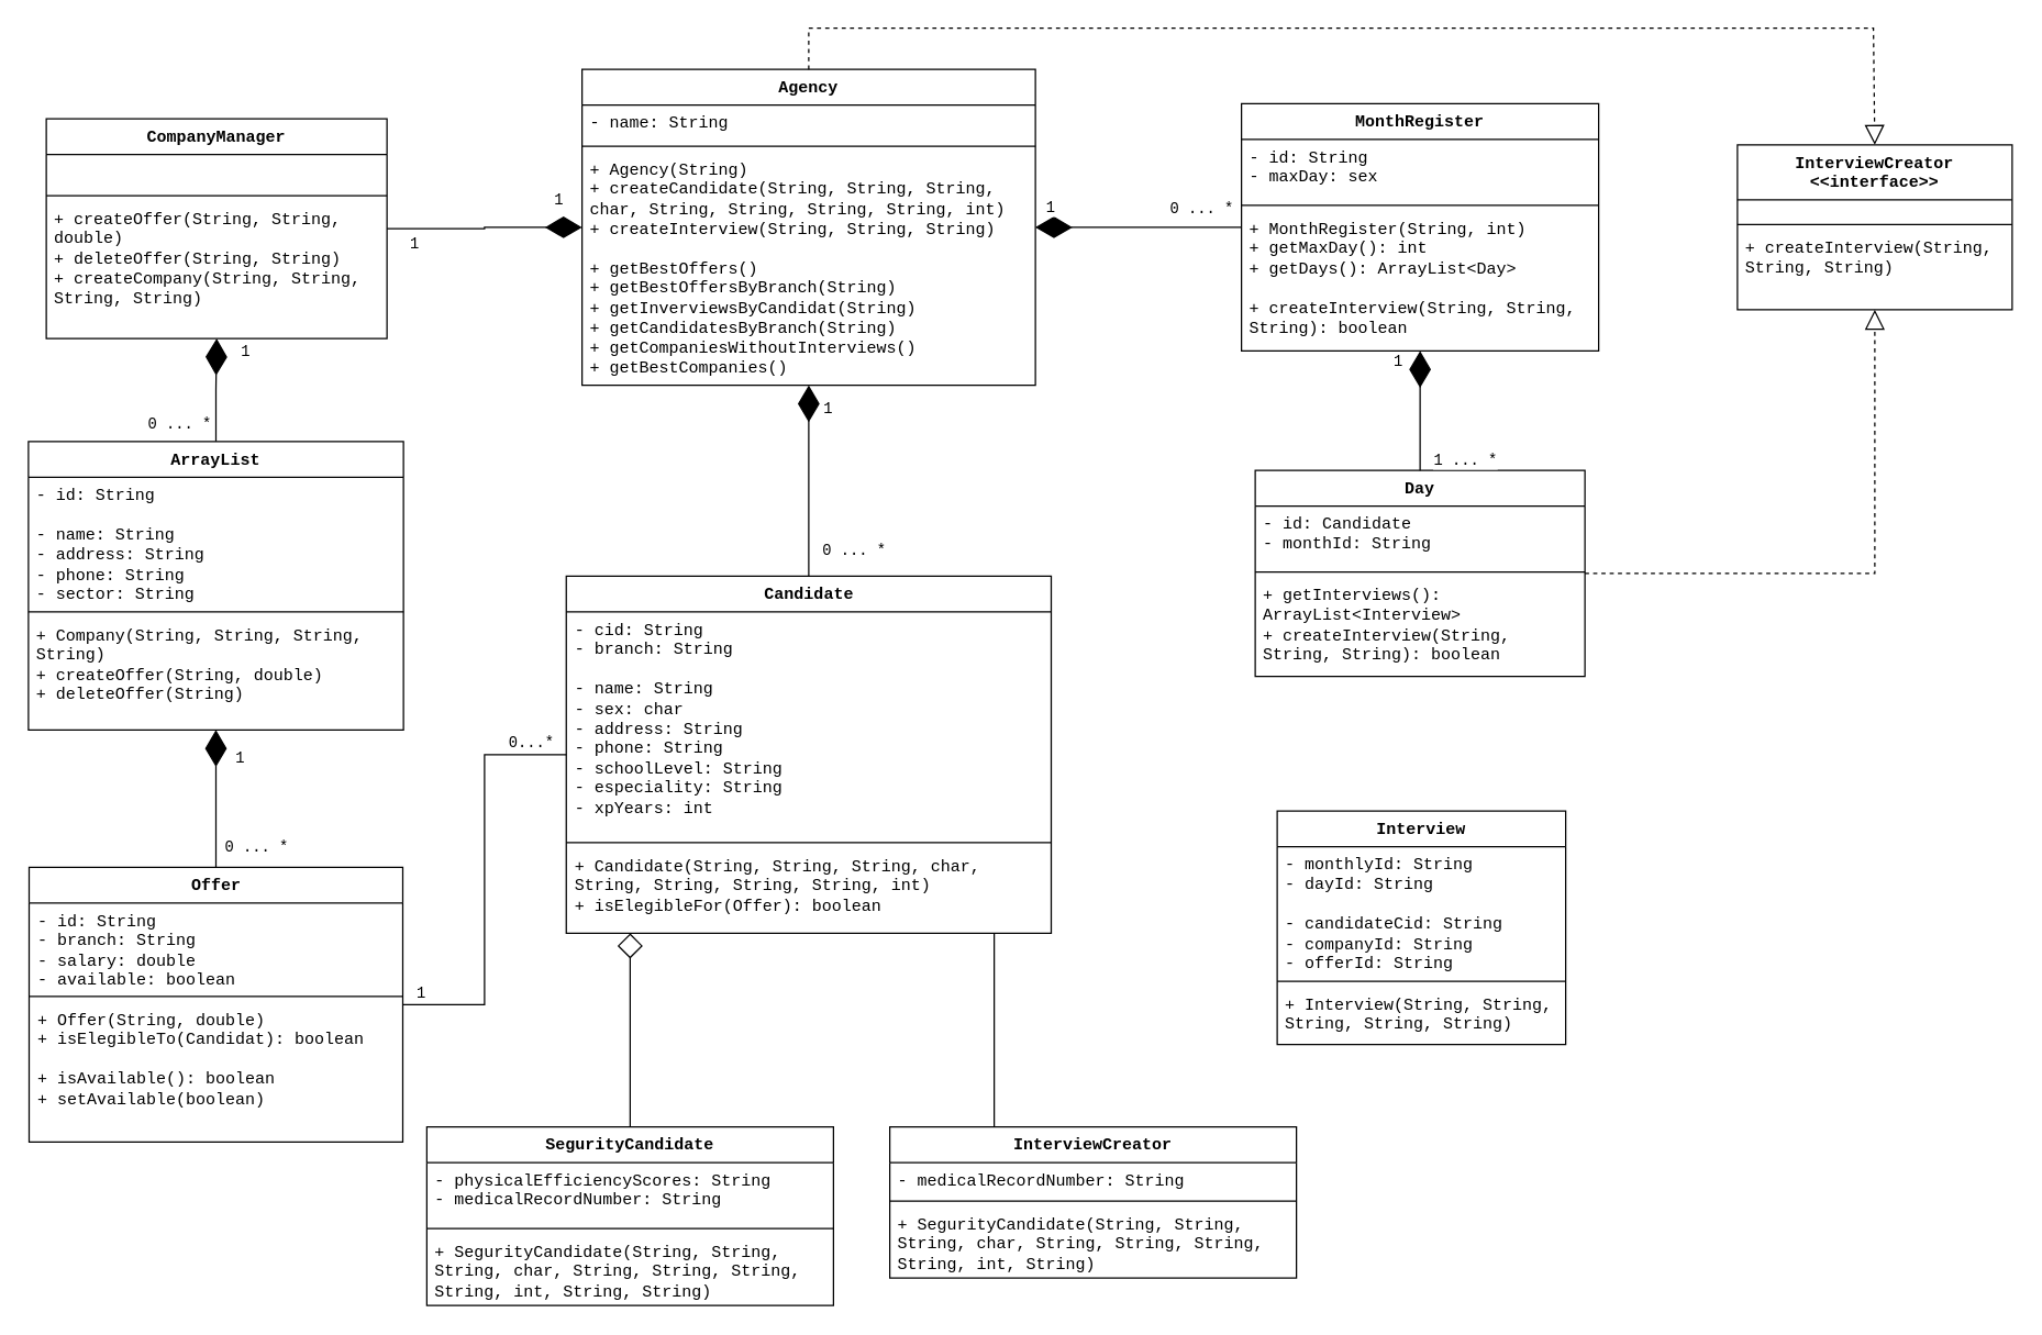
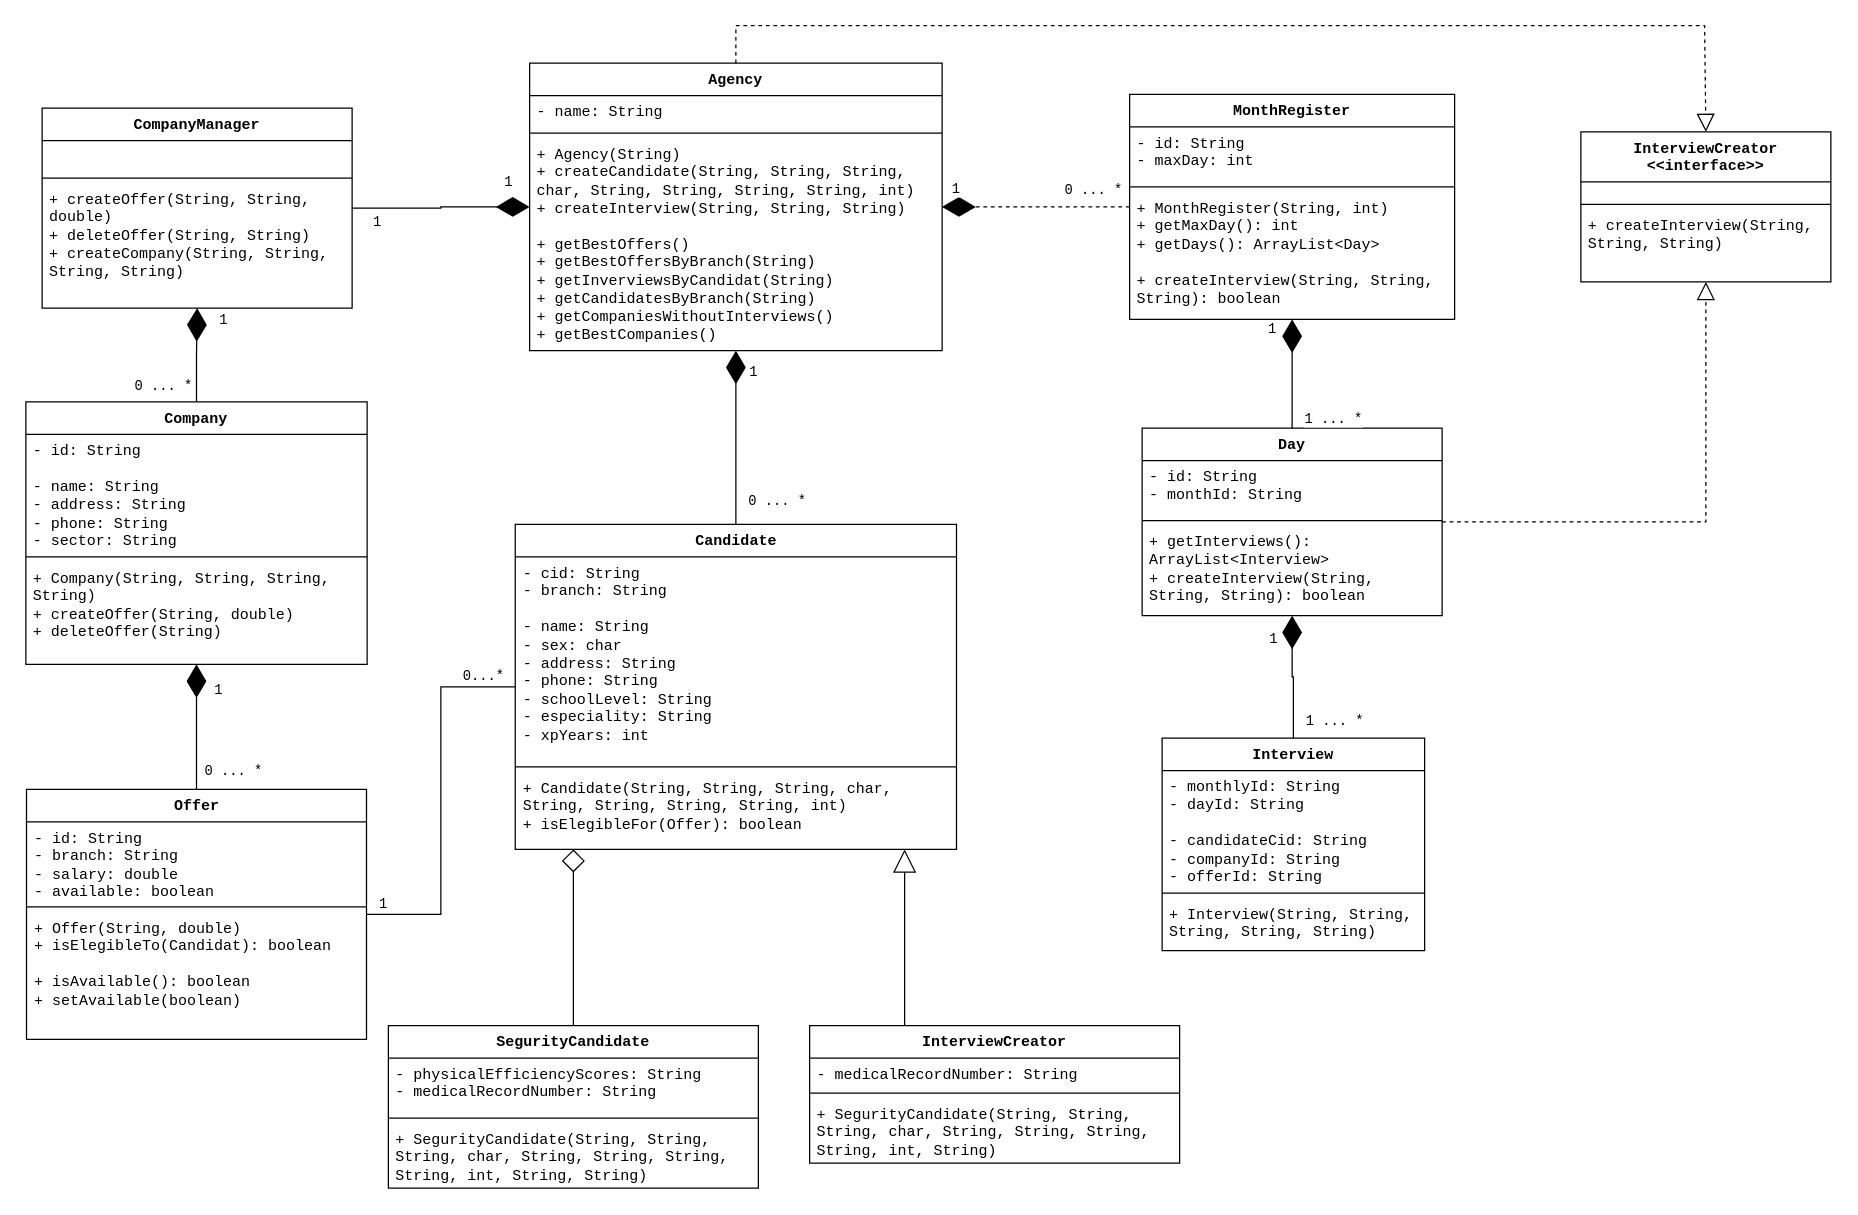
- <mxCell id="32" value="- id: String&lt;div&gt;- maxDay: sex&lt;/div&gt;" style="text;strokeColor=none;fillColor=none;align=left;verticalAlign=top;spacingLeft=4;spacingRight=4;overflow=hidden;rotatable=0;points=[[0,0.5],[1,0.5]];portConstraint=eastwest;whiteSpace=wrap;html=1;fontFamily=Courier New;" parent="31" vertex="1"><mxGeometry y="26" width="260" height="44" as="geometry" /></mxCell>
+ <mxCell id="32" value="- id: String&lt;div&gt;- maxDay: int&lt;/div&gt;" style="text;strokeColor=none;fillColor=none;align=left;verticalAlign=top;spacingLeft=4;spacingRight=4;overflow=hidden;rotatable=0;points=[[0,0.5],[1,0.5]];portConstraint=eastwest;whiteSpace=wrap;html=1;fontFamily=Courier New;" parent="31" vertex="1"><mxGeometry y="26" width="260" height="44" as="geometry" /></mxCell>
- <mxCell id="35" value="" style="endArrow=diamondThin;endFill=1;endSize=24;html=1;rounded=0;fontFamily=Courier New;edgeStyle=orthogonalEdgeStyle;" parent="1" source="31" target="17" edge="1"><mxGeometry width="160" relative="1" as="geometry"><mxPoint x="474" y="319" as="sourcePoint" /><mxPoint x="522" y="259" as="targetPoint" /></mxGeometry></mxCell>
+ <mxCell id="35" value="" style="endArrow=diamondThin;endFill=1;endSize=24;html=1;rounded=0;fontFamily=Courier New;edgeStyle=orthogonalEdgeStyle;dashed=1;" parent="1" source="31" target="17" edge="1"><mxGeometry width="160" relative="1" as="geometry"><mxPoint x="474" y="319" as="sourcePoint" /><mxPoint x="522" y="259" as="targetPoint" /></mxGeometry></mxCell>
- <mxCell id="2" value="ArrayList" style="swimlane;fontStyle=1;align=center;verticalAlign=top;childLayout=stackLayout;horizontal=1;startSize=26;horizontalStack=0;resizeParent=1;resizeParentMax=0;resizeLast=0;collapsible=1;marginBottom=0;whiteSpace=wrap;html=1;fontFamily=Courier New;" parent="1" vertex="1"><mxGeometry x="20" y="320.99" width="273" height="210" as="geometry" /></mxCell>
+ <mxCell id="2" value="Company" style="swimlane;fontStyle=1;align=center;verticalAlign=top;childLayout=stackLayout;horizontal=1;startSize=26;horizontalStack=0;resizeParent=1;resizeParentMax=0;resizeLast=0;collapsible=1;marginBottom=0;whiteSpace=wrap;html=1;fontFamily=Courier New;" parent="1" vertex="1"><mxGeometry x="20" y="320.99" width="273" height="210" as="geometry" /></mxCell>
- <mxCell id="39" value="- id: Candidate&lt;div&gt;- monthId: String&lt;/div&gt;" style="text;strokeColor=none;fillColor=none;align=left;verticalAlign=top;spacingLeft=4;spacingRight=4;overflow=hidden;rotatable=0;points=[[0,0.5],[1,0.5]];portConstraint=eastwest;whiteSpace=wrap;html=1;fontFamily=Courier New;" parent="38" vertex="1"><mxGeometry y="26" width="240" height="44" as="geometry" /></mxCell>
+ <mxCell id="39" value="- id: String&lt;div&gt;- monthId: String&lt;/div&gt;" style="text;strokeColor=none;fillColor=none;align=left;verticalAlign=top;spacingLeft=4;spacingRight=4;overflow=hidden;rotatable=0;points=[[0,0.5],[1,0.5]];portConstraint=eastwest;whiteSpace=wrap;html=1;fontFamily=Courier New;" parent="38" vertex="1"><mxGeometry y="26" width="240" height="44" as="geometry" /></mxCell>
+ <mxCell id="45" value="" style="endArrow=diamondThin;endFill=1;endSize=24;html=1;rounded=0;fontFamily=Courier New;edgeStyle=orthogonalEdgeStyle;" parent="1" source="27" target="38" edge="1"><mxGeometry width="160" relative="1" as="geometry"><mxPoint x="915.5" y="503" as="sourcePoint" /><mxPoint x="805.5" y="503" as="targetPoint" /></mxGeometry></mxCell>
+ <mxCell id="46" value="1 ... *" style="edgeLabel;html=1;align=center;verticalAlign=middle;resizable=0;points=[];fontFamily=Courier New;" parent="45" vertex="1" connectable="0"><mxGeometry x="0.764" y="1" relative="1" as="geometry"><mxPoint x="34" y="72" as="offset" /></mxGeometry></mxCell>
+ <mxCell id="47" value="1" style="edgeLabel;html=1;align=center;verticalAlign=middle;resizable=0;points=[];fontFamily=Courier New;" parent="45" vertex="1" connectable="0"><mxGeometry x="-0.814" y="2" relative="1" as="geometry"><mxPoint x="-15" y="-71" as="offset" /></mxGeometry></mxCell>
- <mxCell id="73" value="" style="endArrow=none;endSize=16;endFill=0;html=1;rounded=0;edgeStyle=orthogonalEdgeStyle;" parent="1" source="69" target="13" edge="1"><mxGeometry x="-0.43" y="14" width="160" relative="1" as="geometry"><mxPoint x="431" y="790" as="sourcePoint" /><mxPoint x="598" y="689" as="targetPoint" /><mxPoint as="offset" /><Array as="points"><mxPoint x="723" y="780" /><mxPoint x="723" y="780" /></Array></mxGeometry></mxCell>
+ <mxCell id="73" value="" style="endArrow=block;endSize=16;endFill=0;html=1;rounded=0;edgeStyle=orthogonalEdgeStyle;" parent="1" source="69" target="13" edge="1"><mxGeometry x="-0.43" y="14" width="160" relative="1" as="geometry"><mxPoint x="431" y="790" as="sourcePoint" /><mxPoint x="598" y="689" as="targetPoint" /><mxPoint as="offset" /><Array as="points"><mxPoint x="723" y="780" /><mxPoint x="723" y="780" /></Array></mxGeometry></mxCell>
